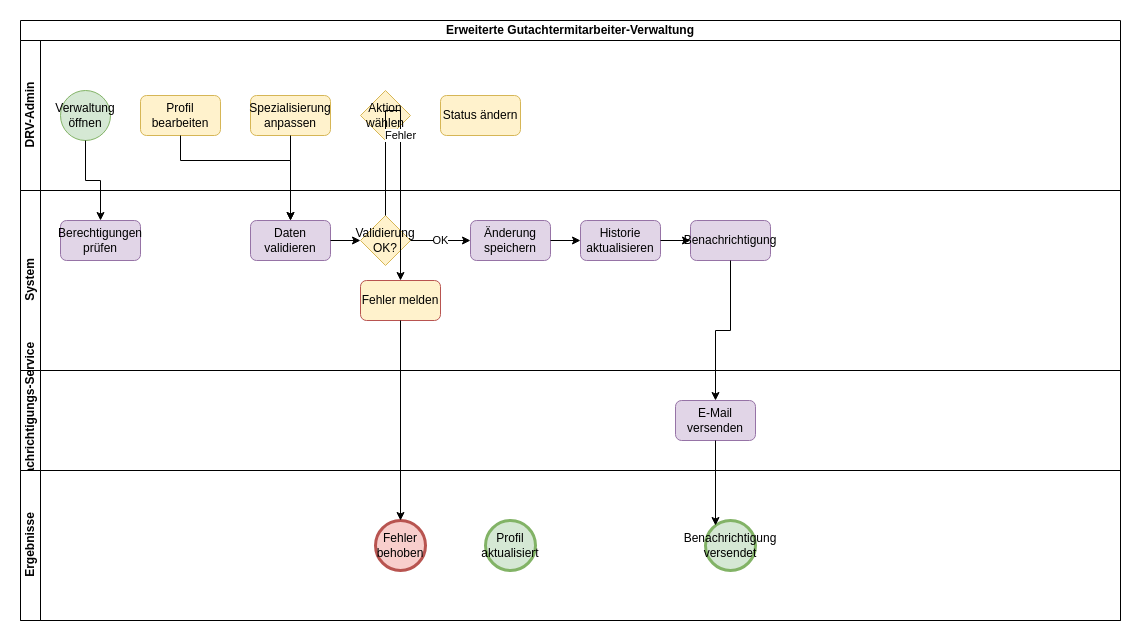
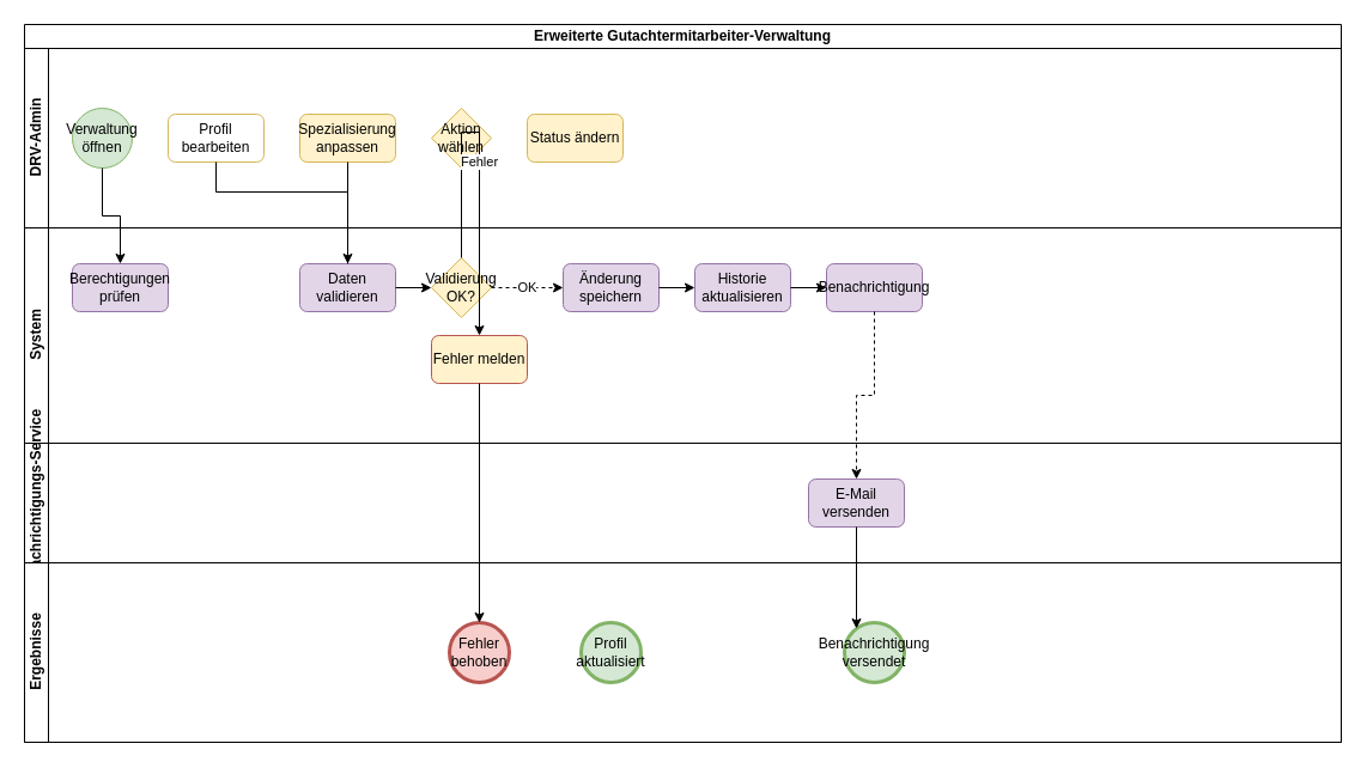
- <mxCell id="5" value="Profil bearbeiten" style="rounded=1;whiteSpace=wrap;html=1;fillColor=#fff2cc;strokeColor=#d6b656;" vertex="1" parent="3"><mxGeometry x="120" y="55" width="80" height="40" as="geometry" /></mxCell>
+ <mxCell id="5" value="Profil bearbeiten" style="rounded=1;whiteSpace=wrap;html=1;fillColor=#ffffff;strokeColor=#d6b656;" vertex="1" parent="3"><mxGeometry x="120" y="55" width="80" height="40" as="geometry" /></mxCell>
- <mxCell id="24" value="" style="edgeStyle=orthogonalEdgeStyle;rounded=0;orthogonalLoop=1;jettySize=auto;html=1;" edge="1" parent="2" source="5" target="11"><mxGeometry relative="1" as="geometry"><Array as="points"><mxPoint x="160" y="140" /><mxPoint x="270" y="140" /><mxPoint x="270" y="200" /></Array></mxGeometry></mxCell>
+ <mxCell id="24" value="" style="edgeStyle=orthogonalEdgeStyle;rounded=0;orthogonalLoop=1;jettySize=auto;html=1;endArrow=none;" edge="1" parent="2" source="5" target="11"><mxGeometry relative="1" as="geometry"><Array as="points"><mxPoint x="160" y="140" /><mxPoint x="270" y="140" /><mxPoint x="270" y="200" /></Array></mxGeometry></mxCell>
- <mxCell id="27" value="OK" style="edgeStyle=orthogonalEdgeStyle;rounded=0;orthogonalLoop=1;jettySize=auto;html=1;" edge="1" parent="2" source="12" target="13"><mxGeometry relative="1" as="geometry" /></mxCell>
+ <mxCell id="27" value="OK" style="edgeStyle=orthogonalEdgeStyle;rounded=0;orthogonalLoop=1;jettySize=auto;html=1;dashed=1;" edge="1" parent="2" source="12" target="13"><mxGeometry relative="1" as="geometry" /></mxCell>
- <mxCell id="31" value="" style="edgeStyle=orthogonalEdgeStyle;rounded=0;orthogonalLoop=1;jettySize=auto;html=1;" edge="1" parent="2" source="15" target="18"><mxGeometry relative="1" as="geometry" /></mxCell>
+ <mxCell id="31" value="" style="edgeStyle=orthogonalEdgeStyle;rounded=0;orthogonalLoop=1;jettySize=auto;html=1;dashed=1;" edge="1" parent="2" source="15" target="18"><mxGeometry relative="1" as="geometry" /></mxCell>
